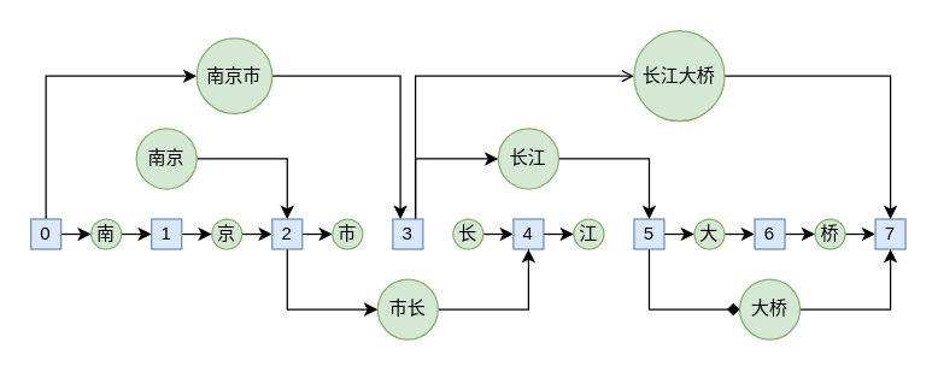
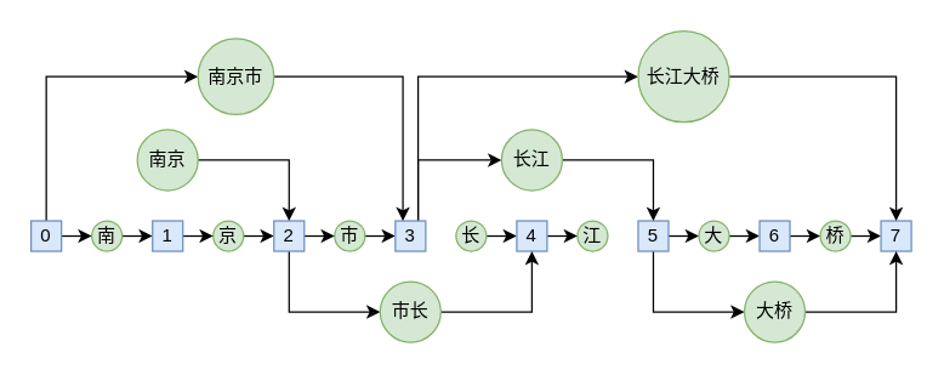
- <mxCell id="19" style="edgeStyle=orthogonalEdgeStyle;rounded=0;orthogonalLoop=1;jettySize=auto;html=1;exitX=0.75;exitY=0;exitDx=0;exitDy=0;entryX=0;entryY=0.5;entryDx=0;entryDy=0;endArrow=open;" parent="1" source="20" target="43" edge="1"><mxGeometry relative="1" as="geometry" /></mxCell>
+ <mxCell id="19" style="edgeStyle=orthogonalEdgeStyle;rounded=0;orthogonalLoop=1;jettySize=auto;html=1;exitX=0.75;exitY=0;exitDx=0;exitDy=0;entryX=0;entryY=0.5;entryDx=0;entryDy=0;" parent="1" source="20" target="43" edge="1"><mxGeometry relative="1" as="geometry" /></mxCell>
+ <mxCell id="11" style="edgeStyle=orthogonalEdgeStyle;rounded=0;orthogonalLoop=1;jettySize=auto;html=1;exitX=1;exitY=0.5;exitDx=0;exitDy=0;entryX=0;entryY=0.5;entryDx=0;entryDy=0;" parent="1" source="12" target="20" edge="1"><mxGeometry relative="1" as="geometry" /></mxCell>
- <mxCell id="27" style="edgeStyle=orthogonalEdgeStyle;rounded=0;orthogonalLoop=1;jettySize=auto;html=1;exitX=0.5;exitY=1;exitDx=0;exitDy=0;entryX=0;entryY=0.5;entryDx=0;entryDy=0;endArrow=diamond;" parent="1" source="28" target="45" edge="1"><mxGeometry relative="1" as="geometry" /></mxCell>
+ <mxCell id="27" style="edgeStyle=orthogonalEdgeStyle;rounded=0;orthogonalLoop=1;jettySize=auto;html=1;exitX=0.5;exitY=1;exitDx=0;exitDy=0;entryX=0;entryY=0.5;entryDx=0;entryDy=0;" parent="1" source="28" target="45" edge="1"><mxGeometry relative="1" as="geometry" /></mxCell>
